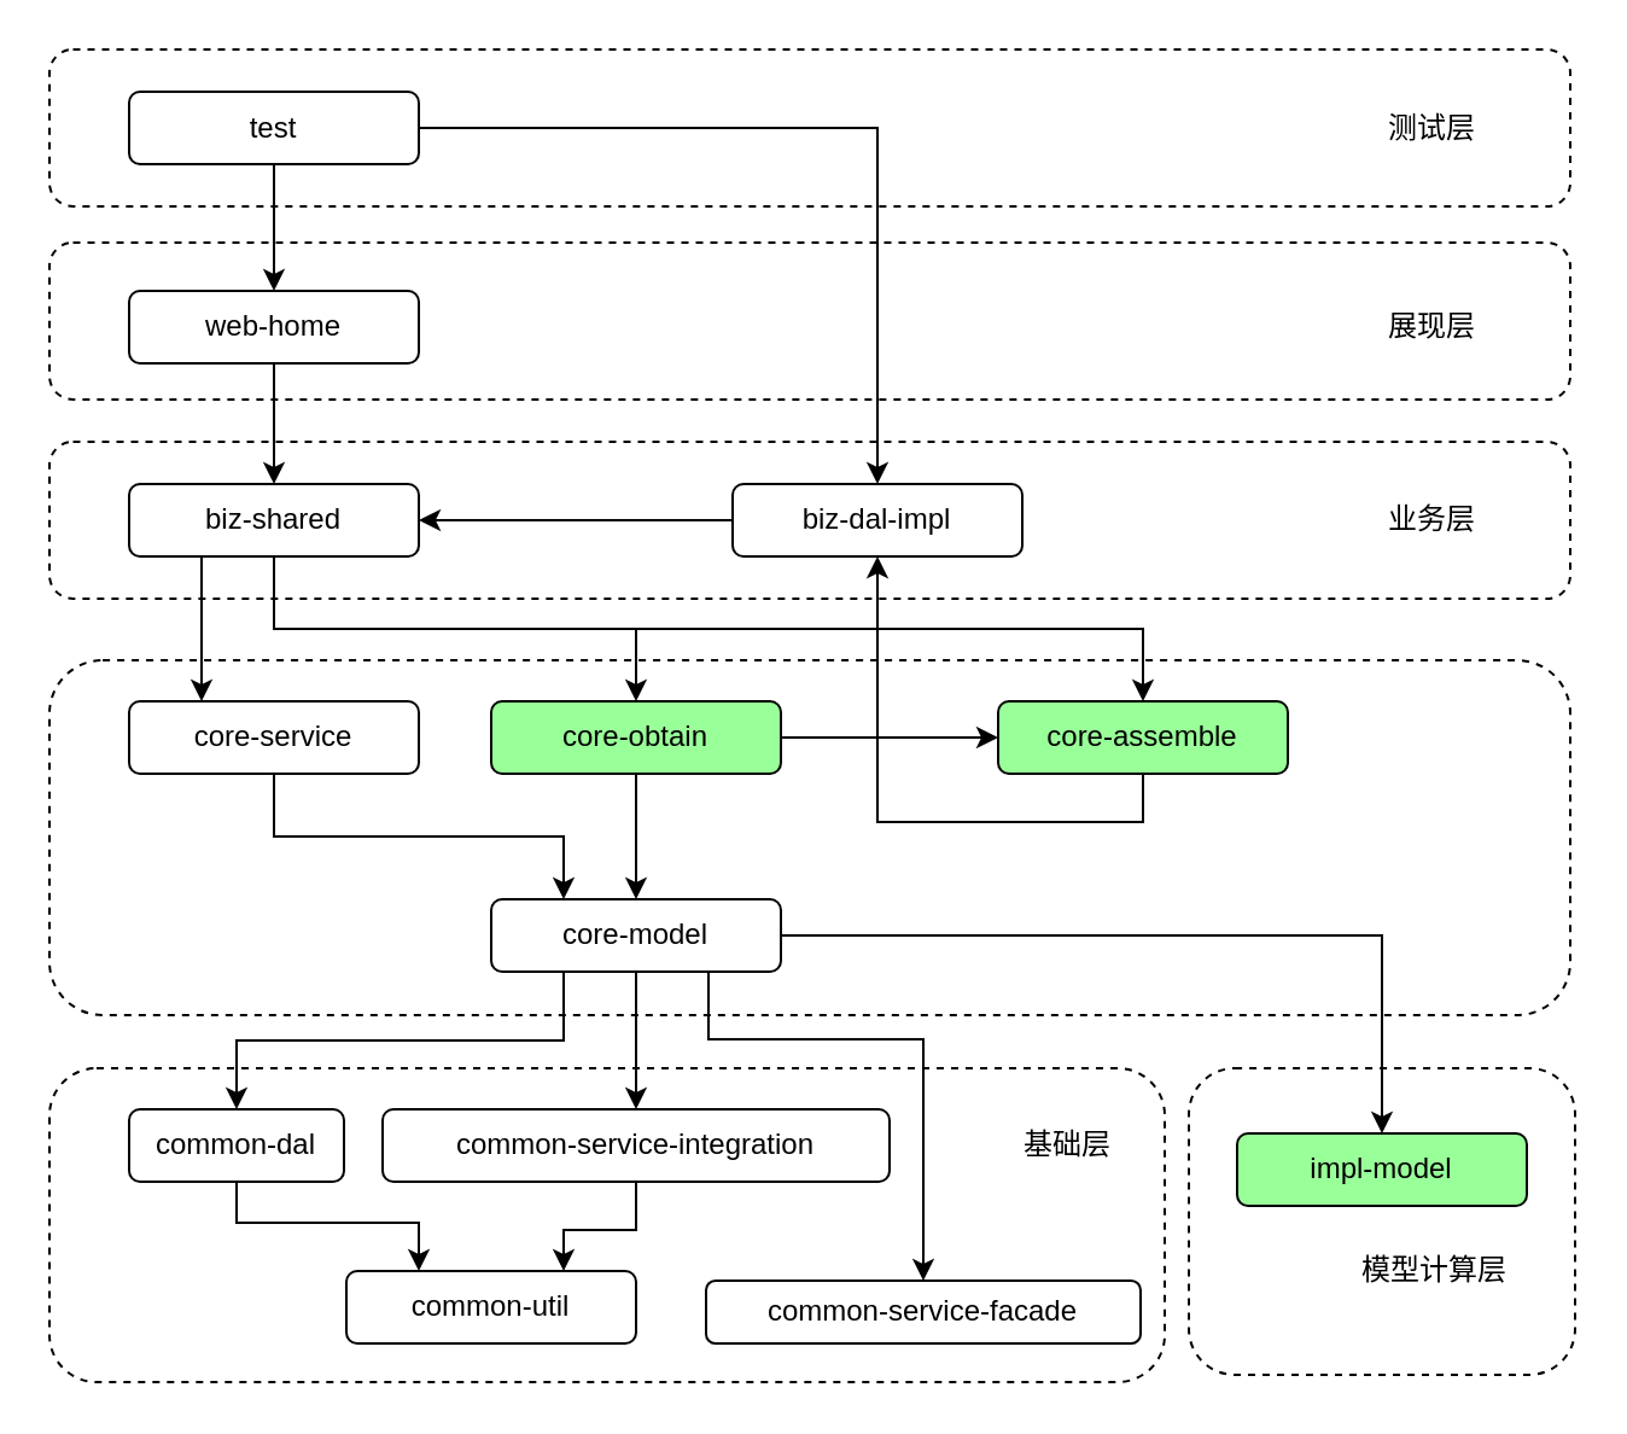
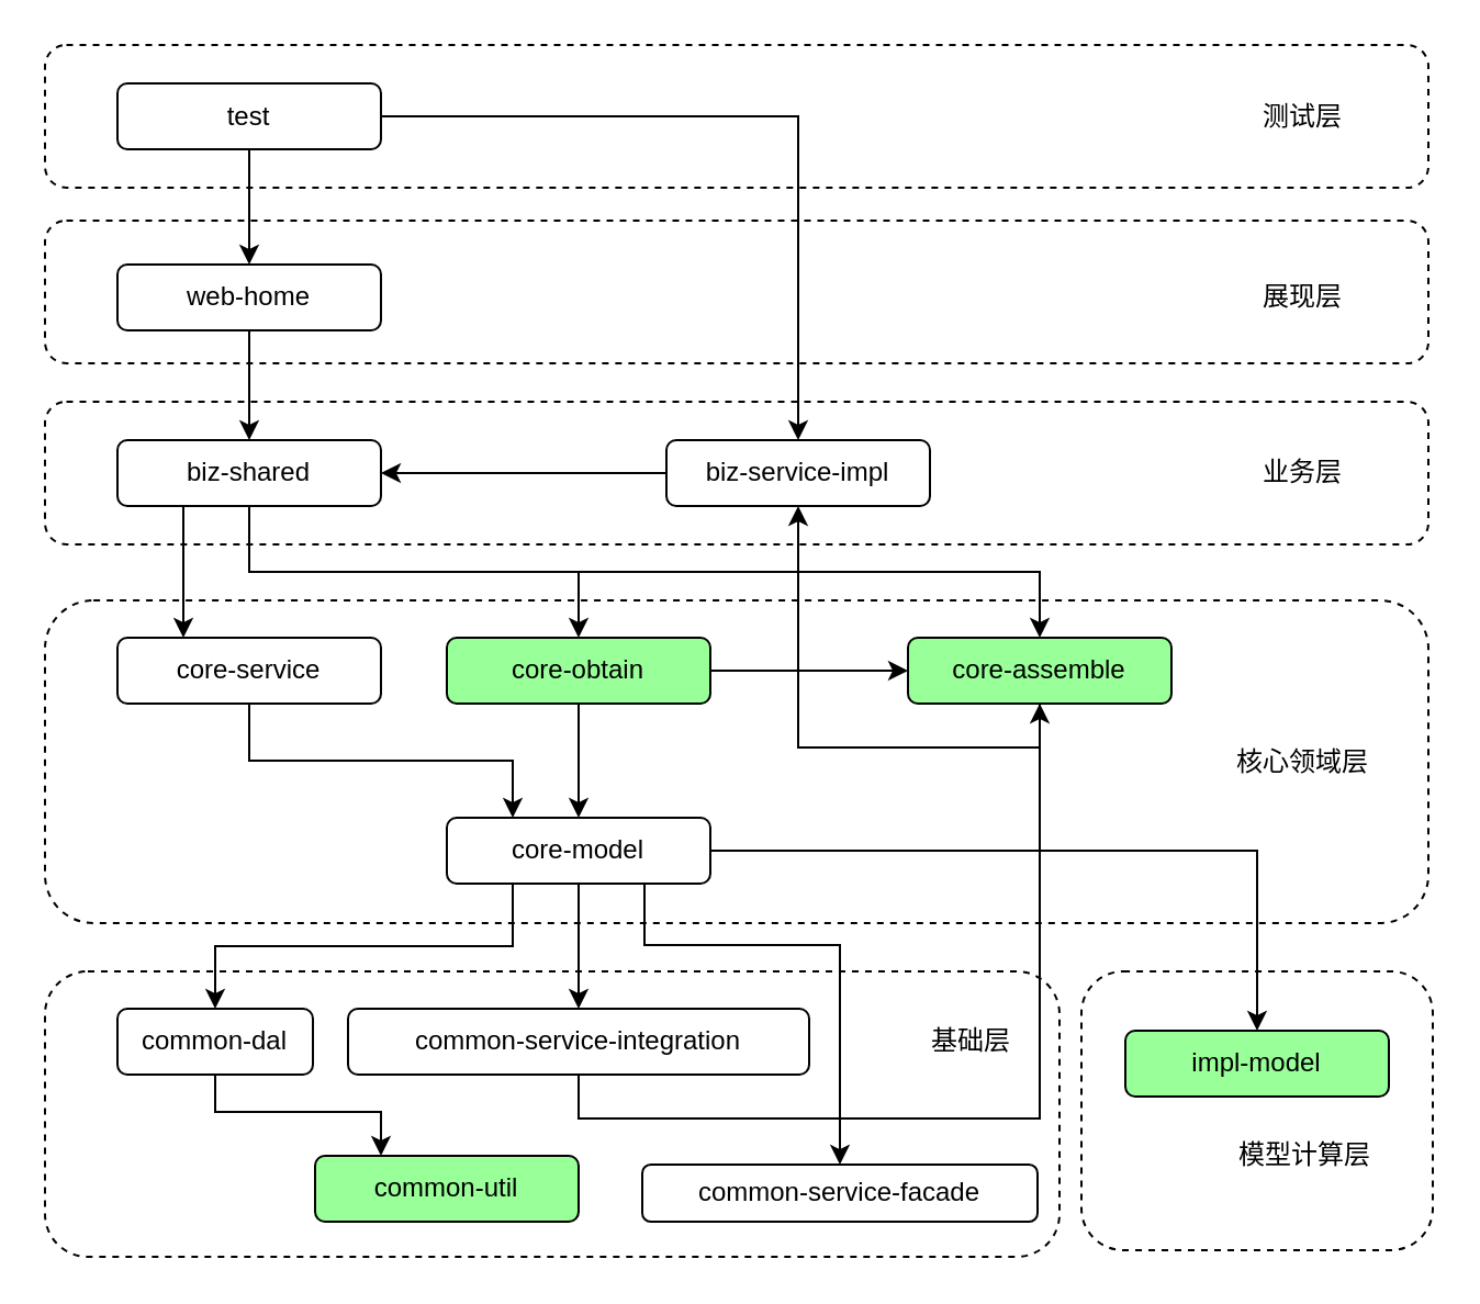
- <mxCell id="18" value="biz-dal-impl" style="rounded=1;whiteSpace=wrap;html=1;" parent="1" vertex="1"><mxGeometry x="303" y="200" width="120" height="30" as="geometry" /></mxCell>
+ <mxCell id="18" value="biz-service-impl" style="rounded=1;whiteSpace=wrap;html=1;" parent="1" vertex="1"><mxGeometry x="303" y="200" width="120" height="30" as="geometry" /></mxCell>
+ <mxCell id="41" value="核心领域层" style="text;html=1;strokeColor=none;fillColor=none;align=center;verticalAlign=middle;whiteSpace=wrap;rounded=0;dashed=1;" parent="1" vertex="1"><mxGeometry x="553" y="336.5" width="80" height="20" as="geometry" /></mxCell>
- <mxCell id="34" style="edgeStyle=orthogonalEdgeStyle;rounded=0;orthogonalLoop=1;jettySize=auto;html=1;exitX=0.5;exitY=1;exitDx=0;exitDy=0;entryX=0.75;entryY=0;entryDx=0;entryDy=0;" parent="1" source="35" target="37" edge="1"><mxGeometry relative="1" as="geometry"><mxPoint x="83" y="569" as="targetPoint" /></mxGeometry></mxCell>
+ <mxCell id="34" style="edgeStyle=orthogonalEdgeStyle;rounded=0;orthogonalLoop=1;jettySize=auto;html=1;exitX=0.5;exitY=1;exitDx=0;exitDy=0;" parent="1" source="35" target="25" edge="1"><mxGeometry relative="1" as="geometry"><mxPoint x="83" y="569" as="targetPoint" /></mxGeometry></mxCell>
- <mxCell id="37" value="common-util" style="rounded=1;whiteSpace=wrap;html=1;" parent="1" vertex="1"><mxGeometry x="143" y="526" width="120" height="30" as="geometry" /></mxCell>
+ <mxCell id="37" value="common-util" style="rounded=1;whiteSpace=wrap;html=1;fillColor=#99ff99;" parent="1" vertex="1"><mxGeometry x="143" y="526" width="120" height="30" as="geometry" /></mxCell>
